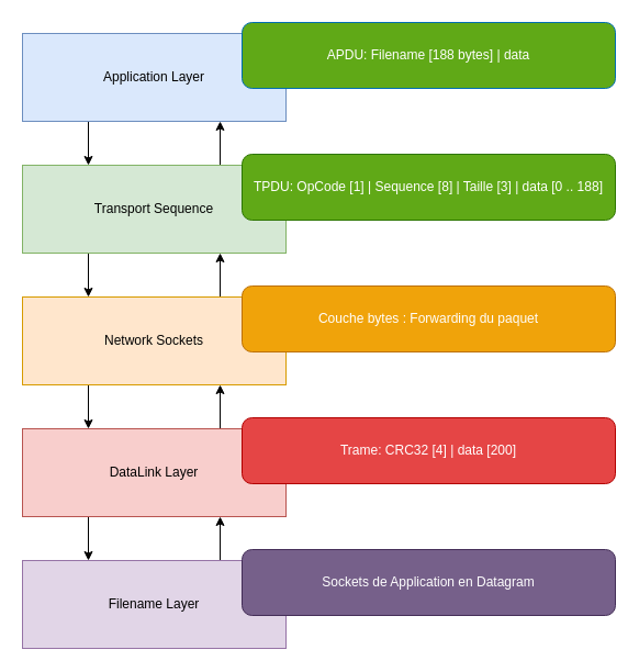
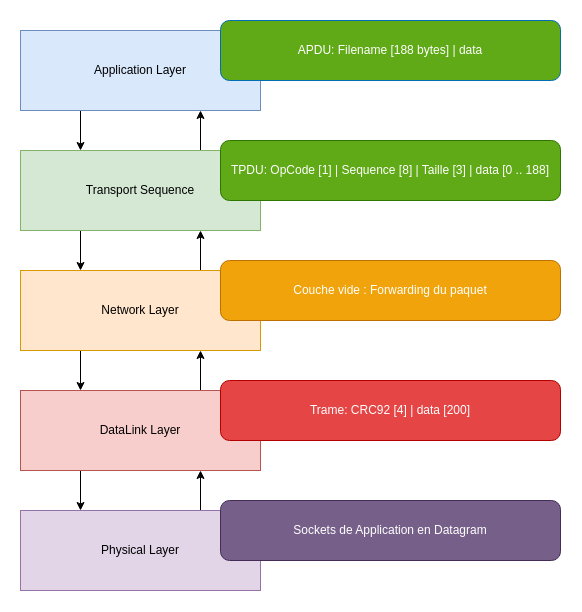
- <mxCell id="17" value="Couche bytes : Forwarding du paquet" style="rounded=1;whiteSpace=wrap;html=1;fillColor=#f0a30a;strokeColor=#BD7000;fontColor=#ffffff;" vertex="1" parent="1"><mxGeometry x="220" y="260" width="340" height="60" as="geometry" /></mxCell>
+ <mxCell id="17" value="Couche vide : Forwarding du paquet" style="rounded=1;whiteSpace=wrap;html=1;fillColor=#f0a30a;strokeColor=#BD7000;fontColor=#ffffff;" vertex="1" parent="1"><mxGeometry x="220" y="260" width="340" height="60" as="geometry" /></mxCell>
- <mxCell id="9" value="Network Sockets" style="rounded=0;whiteSpace=wrap;html=1;fillColor=#ffe6cc;strokeColor=#d79b00;" vertex="1" parent="1"><mxGeometry x="20" y="270" width="240" height="80" as="geometry" /></mxCell>
+ <mxCell id="9" value="Network Layer" style="rounded=0;whiteSpace=wrap;html=1;fillColor=#ffe6cc;strokeColor=#d79b00;" vertex="1" parent="1"><mxGeometry x="20" y="270" width="240" height="80" as="geometry" /></mxCell>
- <mxCell id="18" value="Trame: CRC32 [4] | data [200]" style="rounded=1;whiteSpace=wrap;html=1;strokeColor=#B20000;fontColor=#ffffff;fillColor=#E54545;" vertex="1" parent="1"><mxGeometry x="220" y="380" width="340" height="60" as="geometry" /></mxCell>
+ <mxCell id="18" value="Trame: CRC92 [4] | data [200]" style="rounded=1;whiteSpace=wrap;html=1;strokeColor=#B20000;fontColor=#ffffff;fillColor=#E54545;" vertex="1" parent="1"><mxGeometry x="220" y="380" width="340" height="60" as="geometry" /></mxCell>
- <mxCell id="14" value="Filename Layer" style="rounded=0;whiteSpace=wrap;html=1;fillColor=#e1d5e7;strokeColor=#9673a6;" vertex="1" parent="1"><mxGeometry x="20" y="510" width="240" height="80" as="geometry" /></mxCell>
+ <mxCell id="14" value="Physical Layer" style="rounded=0;whiteSpace=wrap;html=1;fillColor=#e1d5e7;strokeColor=#9673a6;" vertex="1" parent="1"><mxGeometry x="20" y="510" width="240" height="80" as="geometry" /></mxCell>
